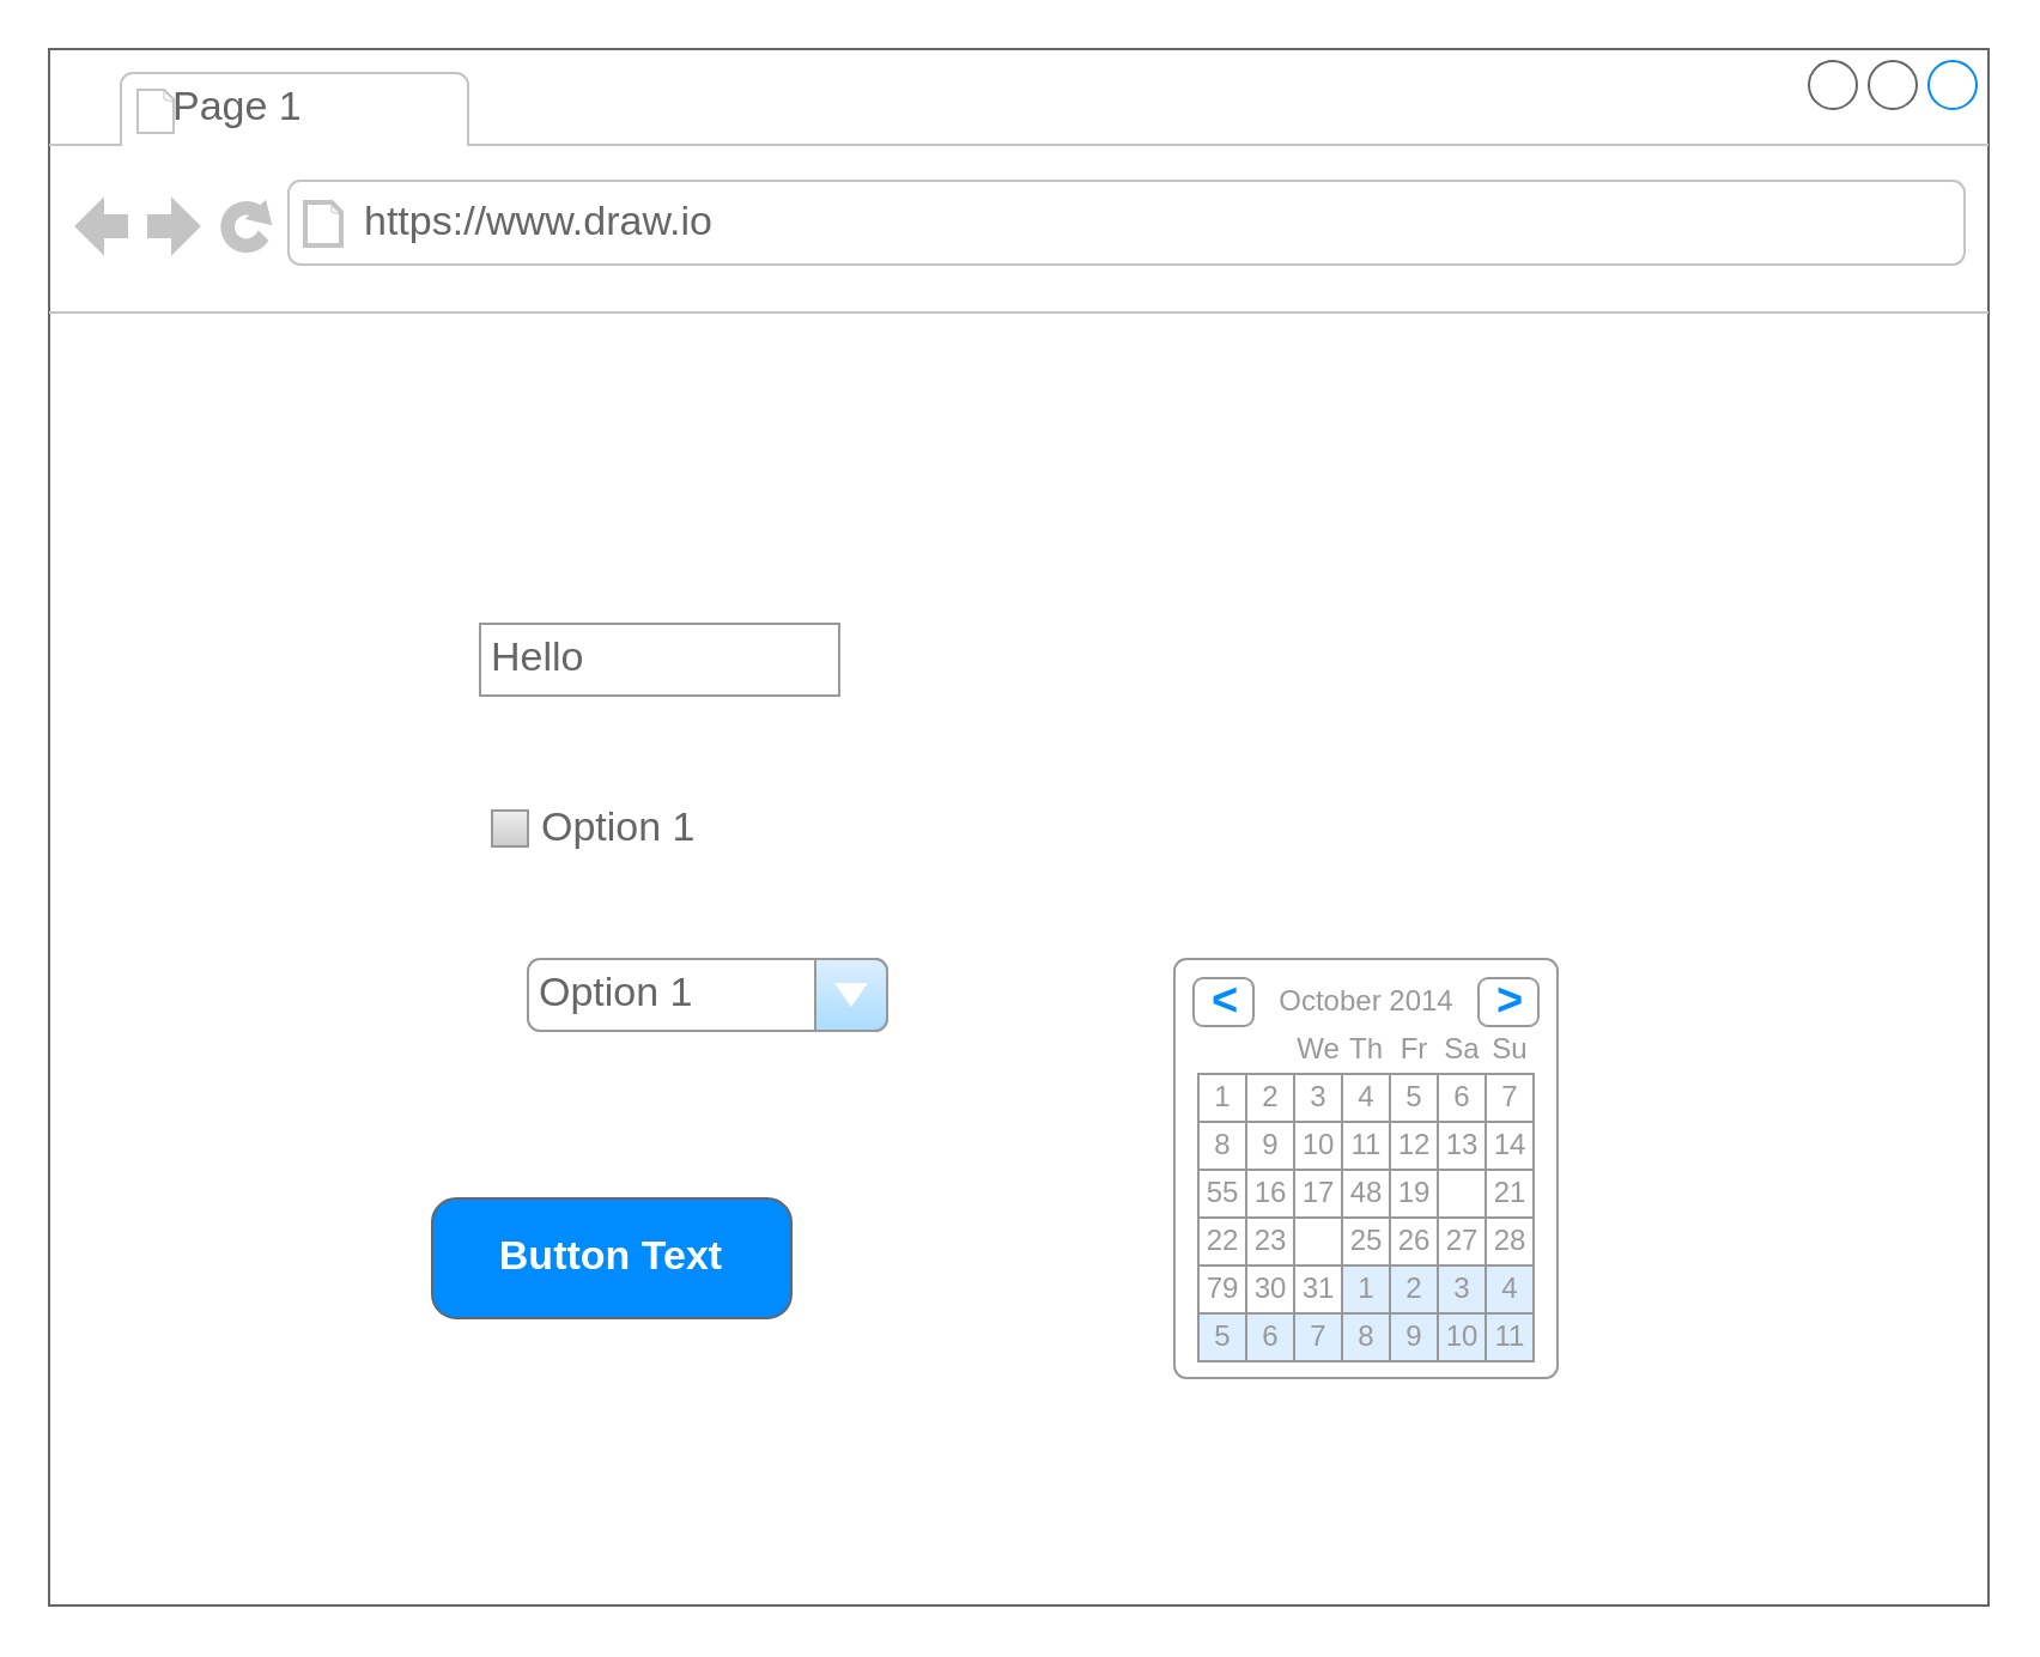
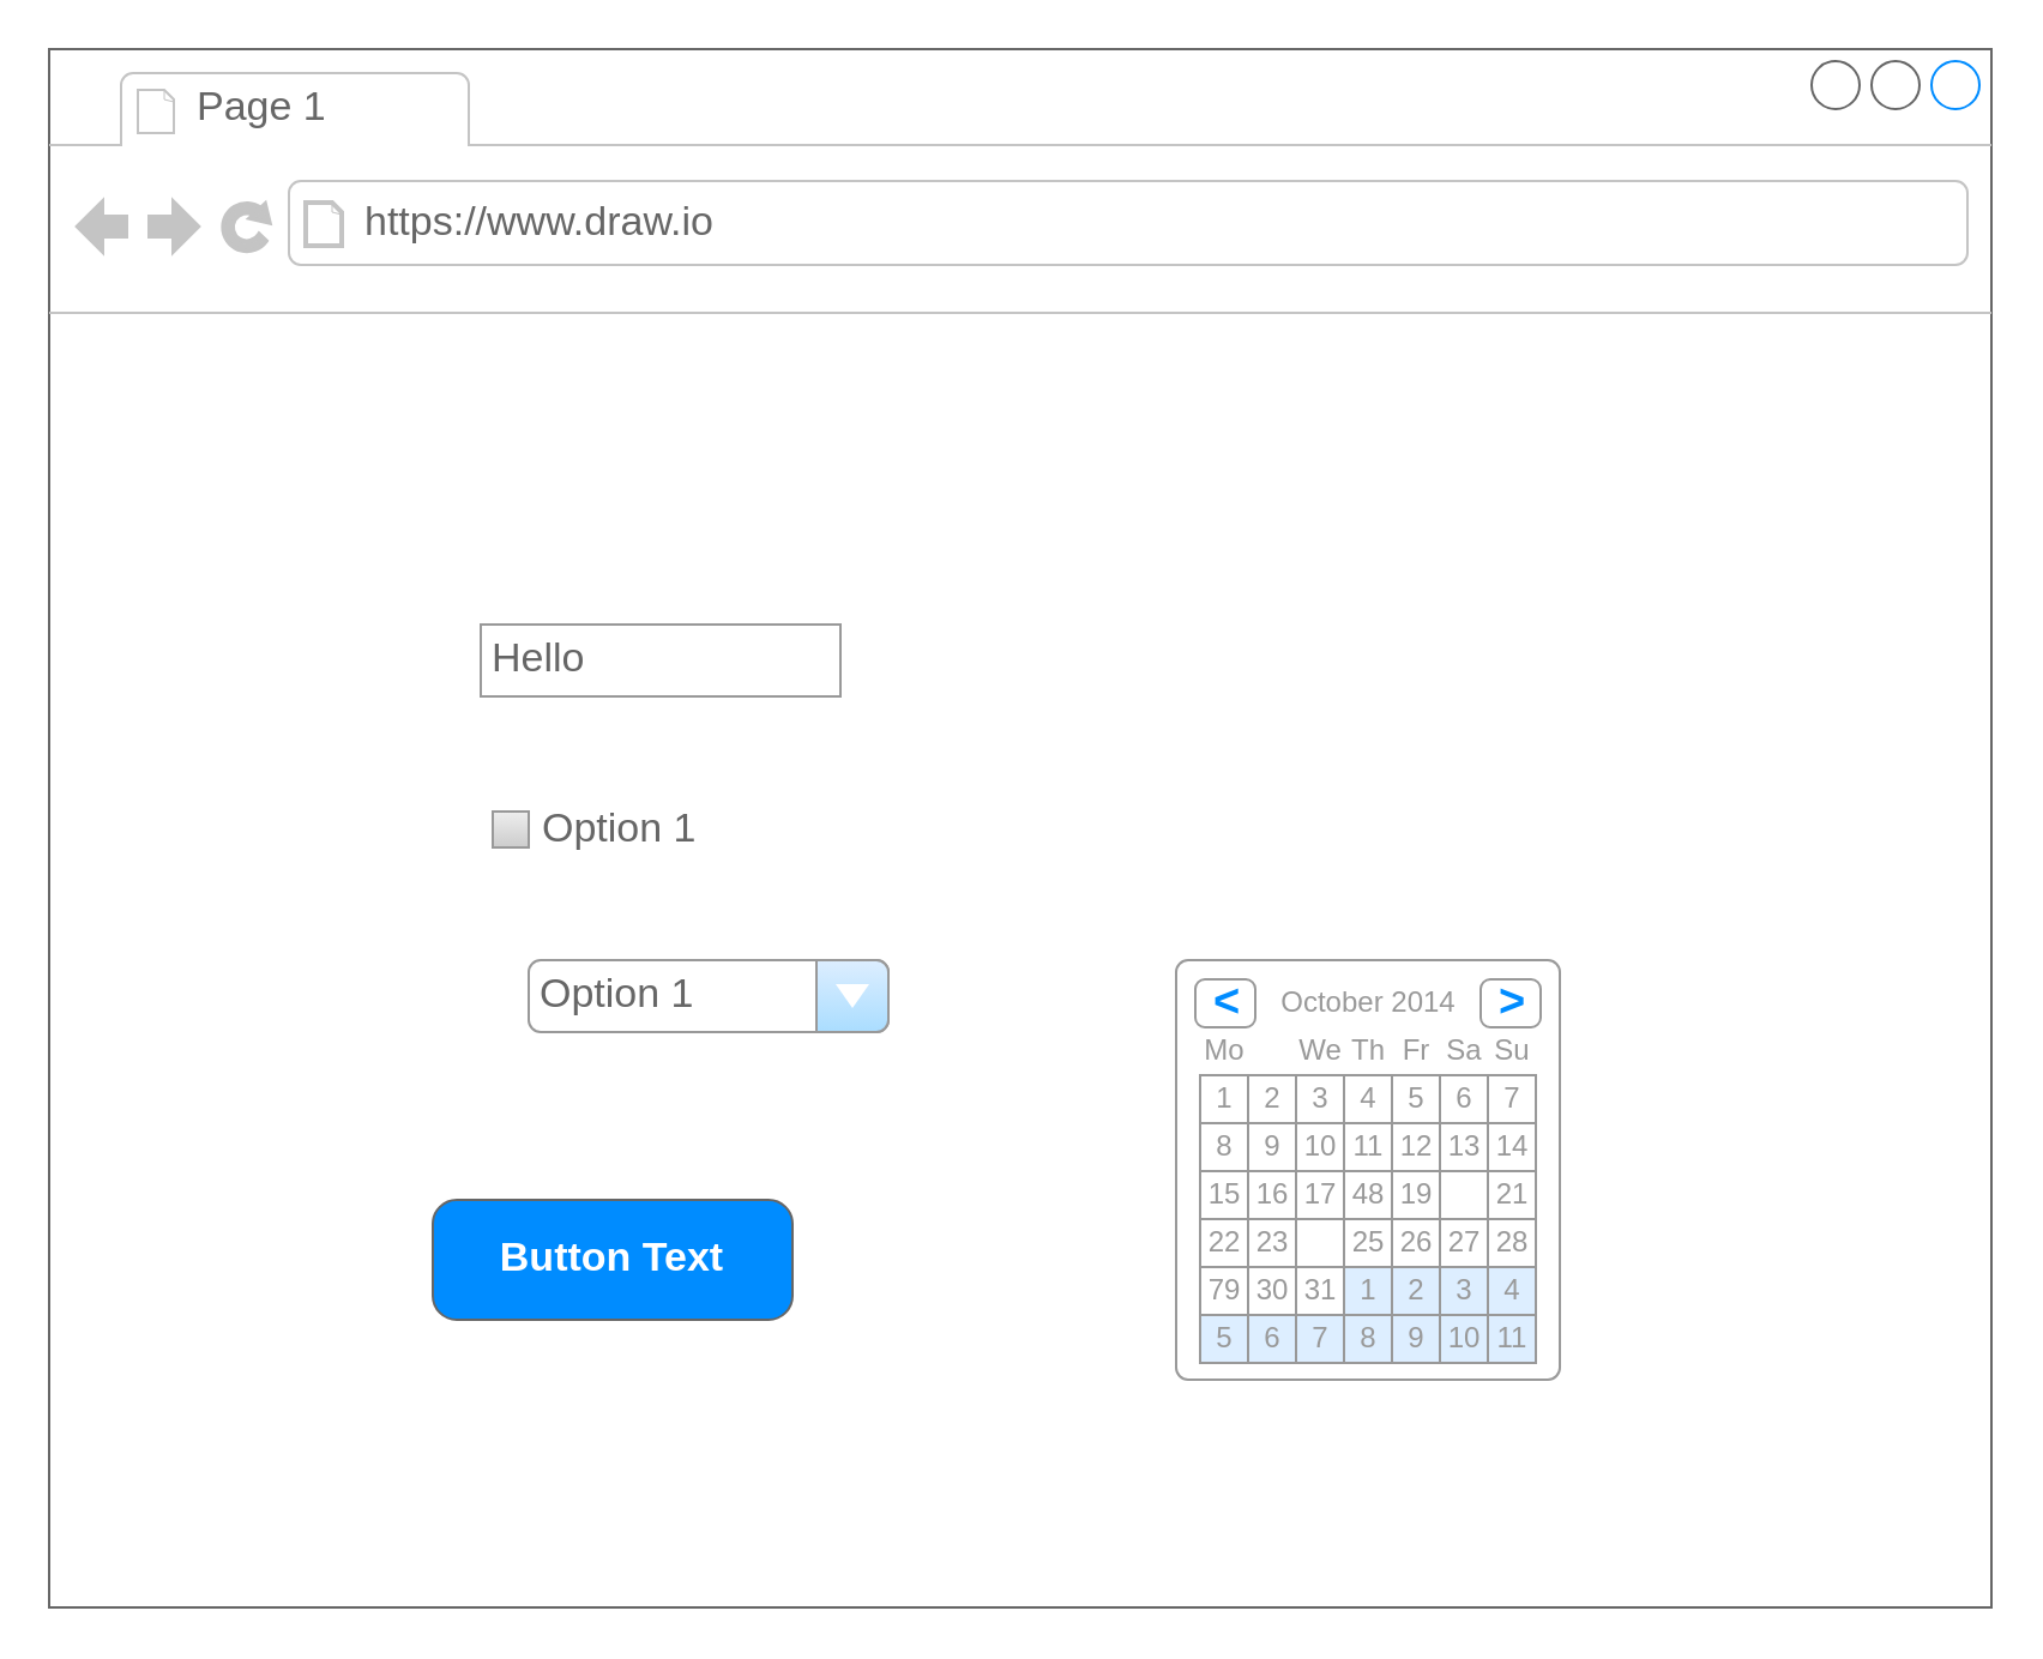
- <mxCell id="3" value="Page 1" style="strokeWidth=1;shadow=0;dashed=0;align=center;html=1;shape=mxgraph.mockup.containers.anchor;fontSize=17;fontColor=#666666;align=left;whiteSpace=wrap;" vertex="1" parent="2"><mxGeometry x="50" y="12" width="110" height="26" as="geometry" /></mxCell>
+ <mxCell id="3" value="Page 1" style="strokeWidth=1;shadow=0;dashed=0;align=center;html=1;shape=mxgraph.mockup.containers.anchor;fontSize=17;fontColor=#666666;align=left;whiteSpace=wrap;" vertex="1" parent="2"><mxGeometry x="60" y="12" width="110" height="26" as="geometry" /></mxCell>
+ <mxCell id="12" value="Mo" style="strokeWidth=1;shadow=0;dashed=0;align=center;html=1;shape=mxgraph.mockup.forms.anchor;fontColor=#999999;" vertex="1" parent="8"><mxGeometry x="10" y="28" width="20" height="20" as="geometry" /></mxCell>
- <mxCell id="32" value="55" style="strokeWidth=1;shadow=0;dashed=0;align=center;html=1;shape=mxgraph.mockup.forms.rrect;rSize=0;strokeColor=#999999;fontColor=#999999;" vertex="1" parent="8"><mxGeometry x="10" y="88" width="20" height="20" as="geometry" /></mxCell>
+ <mxCell id="32" value="15" style="strokeWidth=1;shadow=0;dashed=0;align=center;html=1;shape=mxgraph.mockup.forms.rrect;rSize=0;strokeColor=#999999;fontColor=#999999;" vertex="1" parent="8"><mxGeometry x="10" y="88" width="20" height="20" as="geometry" /></mxCell>
